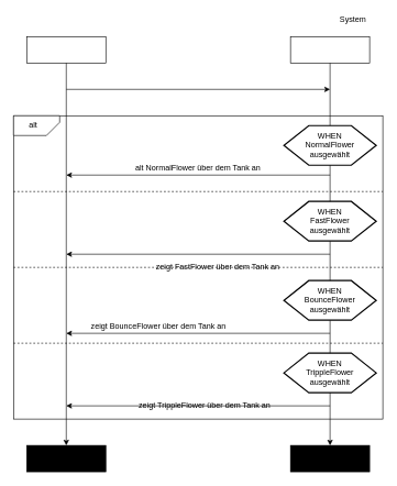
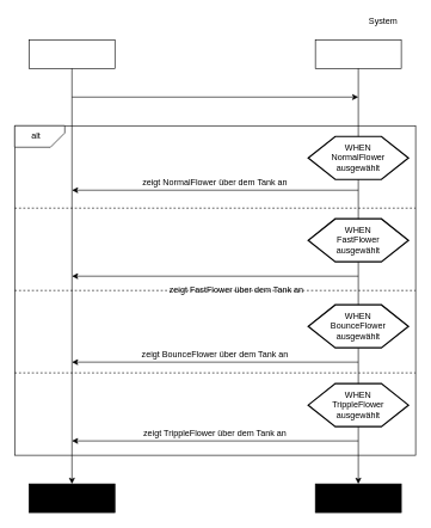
- <mxCell id="9" value="alt NormalFlower über dem Tank an " style="text;html=1;strokeColor=none;fillColor=none;align=center;verticalAlign=middle;whiteSpace=wrap;rounded=0;" vertex="1" parent="1"><mxGeometry x="140" y="245" width="320" height="20" as="geometry" /></mxCell>
+ <mxCell id="9" value="zeigt NormalFlower über dem Tank an " style="text;html=1;strokeColor=none;fillColor=none;align=center;verticalAlign=middle;whiteSpace=wrap;rounded=0;" vertex="1" parent="1"><mxGeometry x="140" y="245" width="320" height="20" as="geometry" /></mxCell>
- <mxCell id="30" value="zeigt BounceFlower über dem Tank an " style="text;html=1;strokeColor=none;fillColor=none;align=center;verticalAlign=middle;whiteSpace=wrap;rounded=0;" vertex="1" parent="1"><mxGeometry x="80" y="485" width="320" height="20" as="geometry" /></mxCell>
+ <mxCell id="30" value="zeigt BounceFlower über dem Tank an " style="text;html=1;strokeColor=none;fillColor=none;align=center;verticalAlign=middle;whiteSpace=wrap;rounded=0;" vertex="1" parent="1"><mxGeometry x="140" y="485" width="320" height="20" as="geometry" /></mxCell>
- <mxCell id="31" value="zeigt TrippleFlower über dem Tank an " style="text;html=1;strokeColor=none;fillColor=none;align=center;verticalAlign=middle;whiteSpace=wrap;rounded=0;" vertex="1" parent="1"><mxGeometry x="150" y="605" width="320" height="20" as="geometry" /></mxCell>
+ <mxCell id="31" value="zeigt TrippleFlower über dem Tank an " style="text;html=1;strokeColor=none;fillColor=none;align=center;verticalAlign=middle;whiteSpace=wrap;rounded=0;" vertex="1" parent="1"><mxGeometry x="140" y="595" width="320" height="20" as="geometry" /></mxCell>
